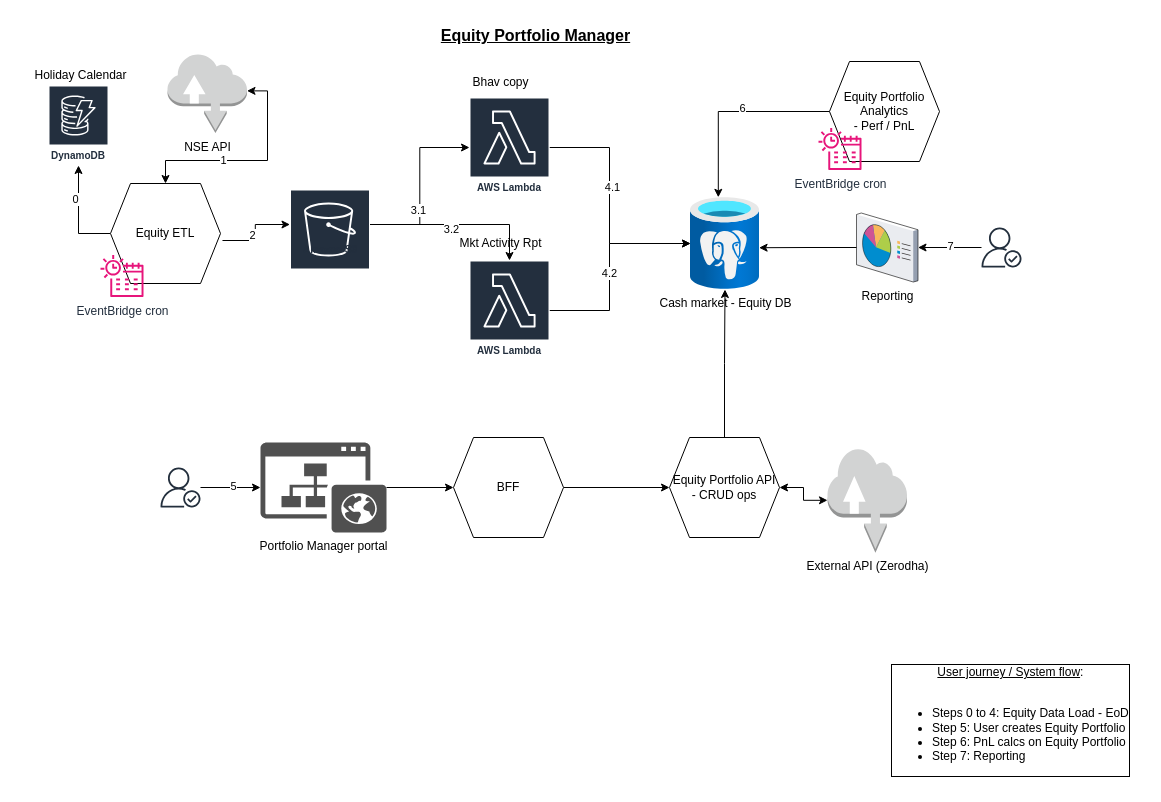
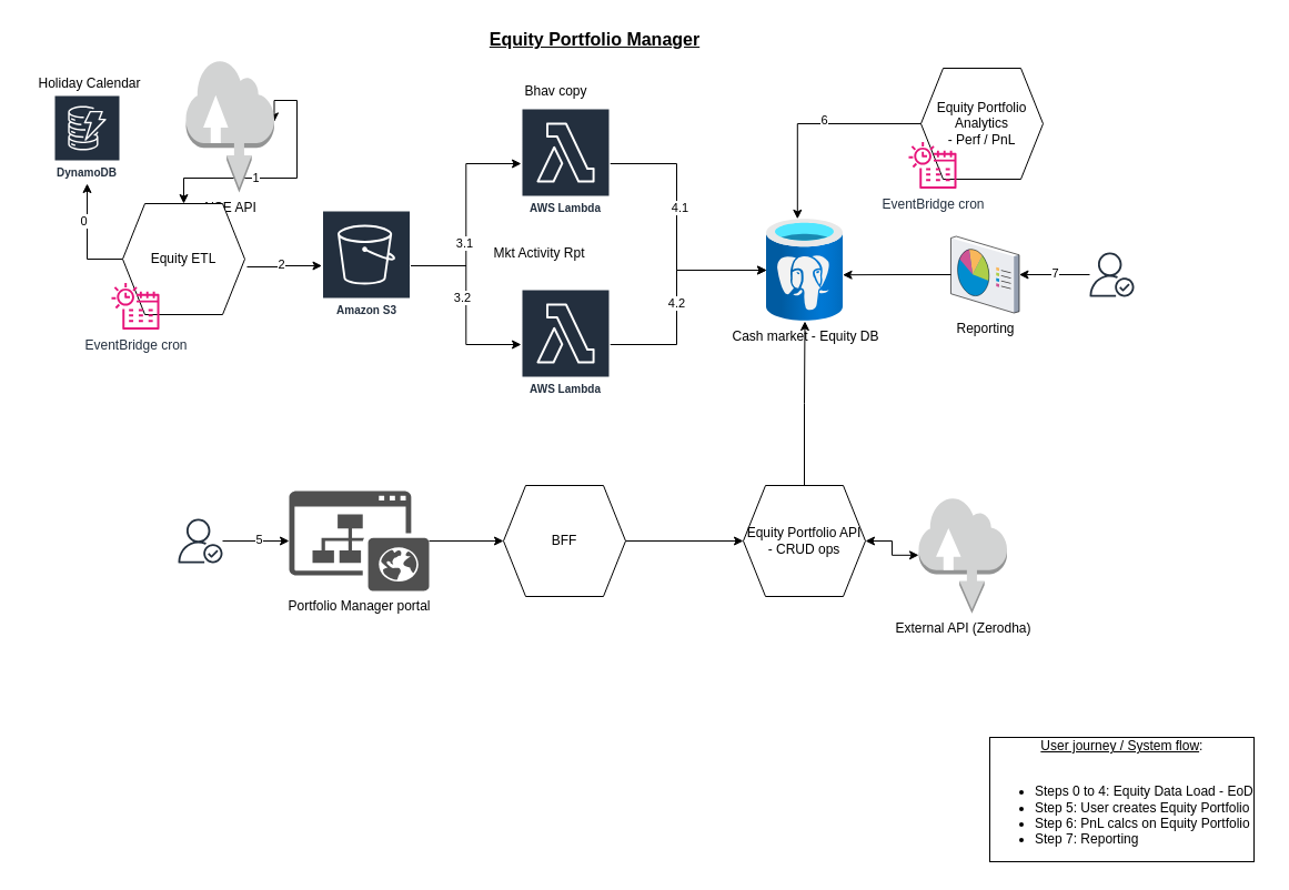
- <mxCell id="19" value="NSE API" style="outlineConnect=0;dashed=0;verticalLabelPosition=bottom;verticalAlign=top;align=center;html=1;shape=mxgraph.aws3.internet;fillColor=#D2D3D3;gradientColor=none;" vertex="1" parent="1"><mxGeometry x="167" y="53" width="79.5" height="79.5" as="geometry" /></mxCell>
+ <mxCell id="19" value="NSE API" style="outlineConnect=0;dashed=0;verticalLabelPosition=bottom;verticalAlign=top;align=center;html=1;shape=mxgraph.aws3.internet;fillColor=#D2D3D3;gradientColor=none;" vertex="1" parent="1"><mxGeometry x="167" y="53" width="79.5" height="120" as="geometry" /></mxCell>
- <mxCell id="17" value="Amazon S3" style="sketch=0;outlineConnect=0;fontColor=#232F3E;gradientColor=none;strokeColor=#ffffff;fillColor=#232F3E;dashed=0;verticalLabelPosition=middle;verticalAlign=bottom;align=center;html=1;whiteSpace=wrap;fontSize=10;fontStyle=1;spacing=3;shape=mxgraph.aws4.productIcon;prIcon=mxgraph.aws4.s3;" vertex="1" parent="1"><mxGeometry x="289.5" y="189" width="80" height="70" as="geometry" /></mxCell>
+ <mxCell id="17" value="Amazon S3" style="sketch=0;outlineConnect=0;fontColor=#232F3E;gradientColor=none;strokeColor=#ffffff;fillColor=#232F3E;dashed=0;verticalLabelPosition=middle;verticalAlign=bottom;align=center;html=1;whiteSpace=wrap;fontSize=10;fontStyle=1;spacing=3;shape=mxgraph.aws4.productIcon;prIcon=mxgraph.aws4.s3;" vertex="1" parent="1"><mxGeometry x="289.5" y="189" width="80" height="100" as="geometry" /></mxCell>
- <mxCell id="24" value="Mkt Activity Rpt" style="text;html=1;align=center;verticalAlign=middle;resizable=0;points=[];autosize=1;strokeColor=none;fillColor=none;" vertex="1" parent="1"><mxGeometry x="445" y="228" width="110" height="30" as="geometry" /></mxCell>
+ <mxCell id="24" value="Mkt Activity Rpt" style="text;html=1;align=center;verticalAlign=middle;resizable=0;points=[];autosize=1;strokeColor=none;fillColor=none;" vertex="1" parent="1"><mxGeometry x="430" y="213" width="110" height="30" as="geometry" /></mxCell>
